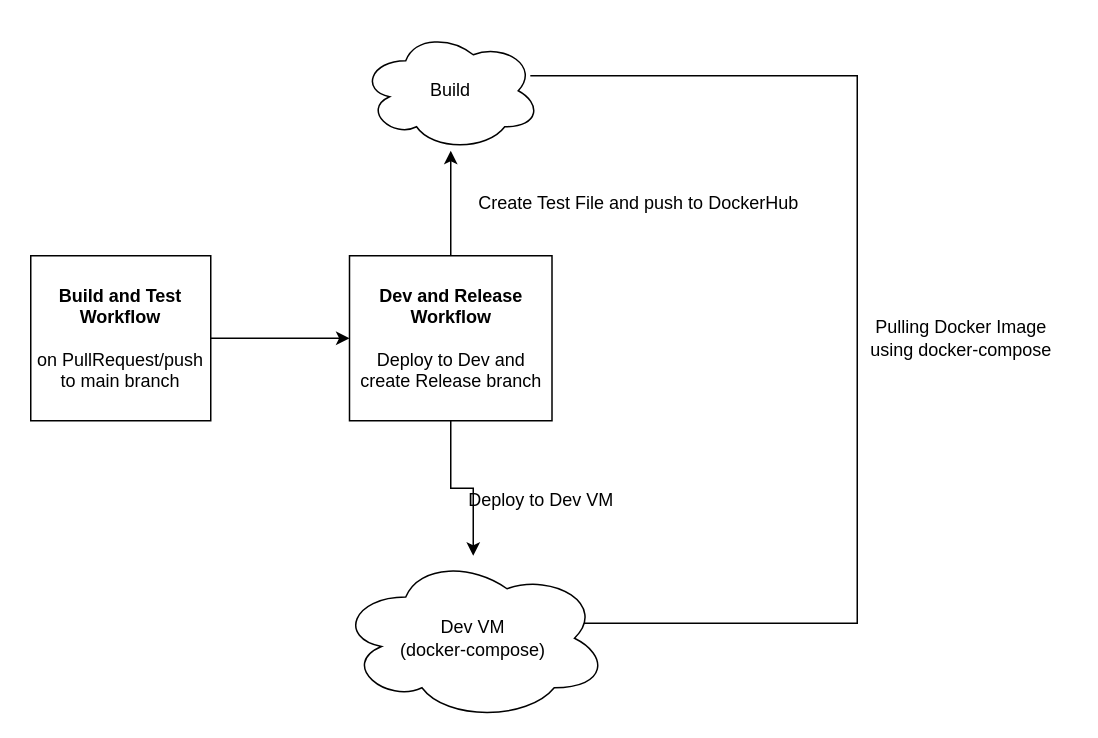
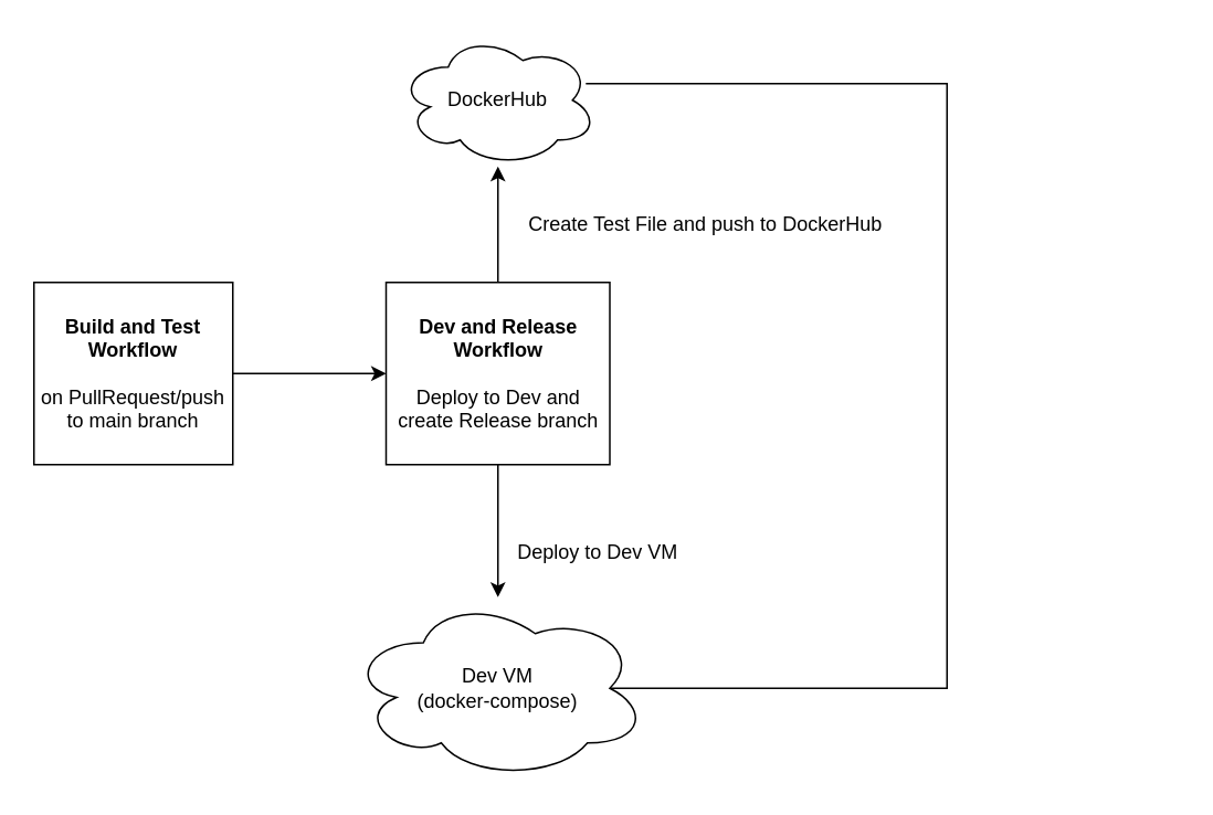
- <mxCell id="7" value="Build" style="ellipse;shape=cloud;whiteSpace=wrap;html=1;" vertex="1" parent="1"><mxGeometry x="240" y="20" width="120" height="80" as="geometry" /></mxCell>
+ <mxCell id="7" value="DockerHub" style="ellipse;shape=cloud;whiteSpace=wrap;html=1;" vertex="1" parent="1"><mxGeometry x="240" y="20" width="120" height="80" as="geometry" /></mxCell>
- <mxCell id="12" value="Pulling Docker Image&lt;div&gt;using docker-compose&lt;/div&gt;" style="text;html=1;align=center;verticalAlign=middle;resizable=0;points=[];autosize=1;strokeColor=none;fillColor=none;" vertex="1" parent="1"><mxGeometry x="570" y="205" width="140" height="40" as="geometry" /></mxCell>
- <mxCell id="9" value="Dev VM&lt;div&gt;(docker-compose)&lt;/div&gt;" style="ellipse;shape=cloud;whiteSpace=wrap;html=1;" vertex="1" parent="1"><mxGeometry x="225" y="370" width="180" height="110" as="geometry" /></mxCell>
+ <mxCell id="9" value="Dev VM&lt;div&gt;(docker-compose)&lt;/div&gt;" style="ellipse;shape=cloud;whiteSpace=wrap;html=1;" vertex="1" parent="1"><mxGeometry x="210" y="360" width="180" height="110" as="geometry" /></mxCell>
